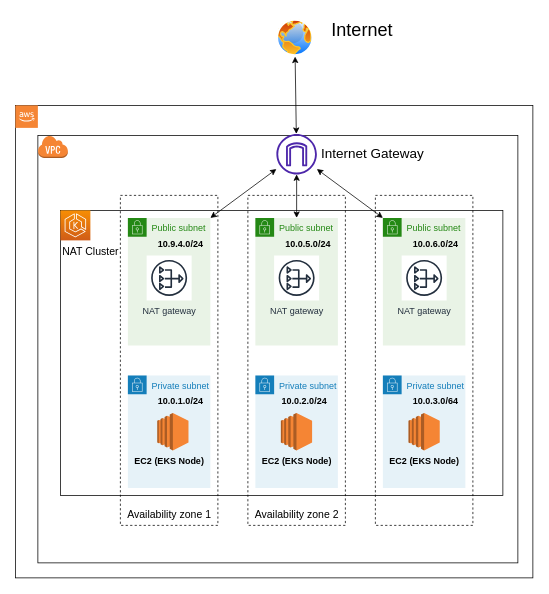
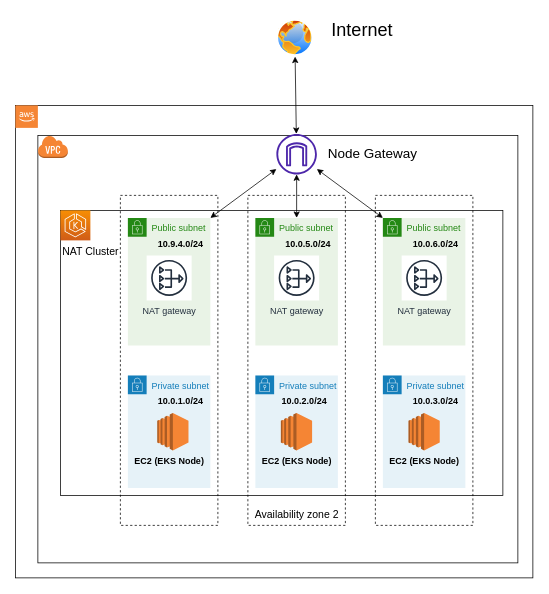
- <mxCell id="40" value="&lt;font style=&quot;font-size: 18px;&quot;&gt;Internet Gateway&lt;/font&gt;" style="text;html=1;resizable=0;autosize=1;align=center;verticalAlign=middle;points=[];fillColor=none;strokeColor=none;rounded=0;shadow=0;glass=0;sketch=0;" vertex="1" parent="1"><mxGeometry x="415.63" y="185" width="160" height="40" as="geometry" /></mxCell>
+ <mxCell id="40" value="&lt;font style=&quot;font-size: 18px;&quot;&gt;Node Gateway&lt;/font&gt;" style="text;html=1;resizable=0;autosize=1;align=center;verticalAlign=middle;points=[];fillColor=none;strokeColor=none;rounded=0;shadow=0;glass=0;sketch=0;" vertex="1" parent="1"><mxGeometry x="415.63" y="185" width="160" height="40" as="geometry" /></mxCell>
- <mxCell id="26" value="&lt;b&gt;10.0.3.0/64&lt;/b&gt;" style="text;html=1;resizable=0;autosize=1;align=center;verticalAlign=middle;points=[];fillColor=none;strokeColor=none;rounded=0;shadow=0;glass=0;sketch=0;" vertex="1" parent="25"><mxGeometry x="30" y="20" width="80" height="30" as="geometry" /></mxCell>
+ <mxCell id="26" value="&lt;b&gt;10.0.3.0/24&lt;/b&gt;" style="text;html=1;resizable=0;autosize=1;align=center;verticalAlign=middle;points=[];fillColor=none;strokeColor=none;rounded=0;shadow=0;glass=0;sketch=0;" vertex="1" parent="25"><mxGeometry x="30" y="20" width="80" height="30" as="geometry" /></mxCell>
- <mxCell id="12" value="&lt;font style=&quot;font-size: 14px;&quot;&gt;Availability zone 1&lt;/font&gt;" style="text;html=1;resizable=0;autosize=1;align=center;verticalAlign=middle;points=[];fillColor=none;strokeColor=none;rounded=0;shadow=0;glass=0;sketch=0;" vertex="1" parent="1"><mxGeometry x="160" y="670" width="130" height="30" as="geometry" /></mxCell>
